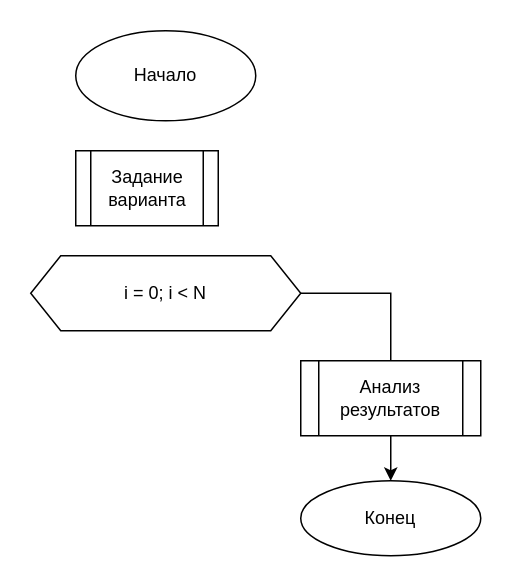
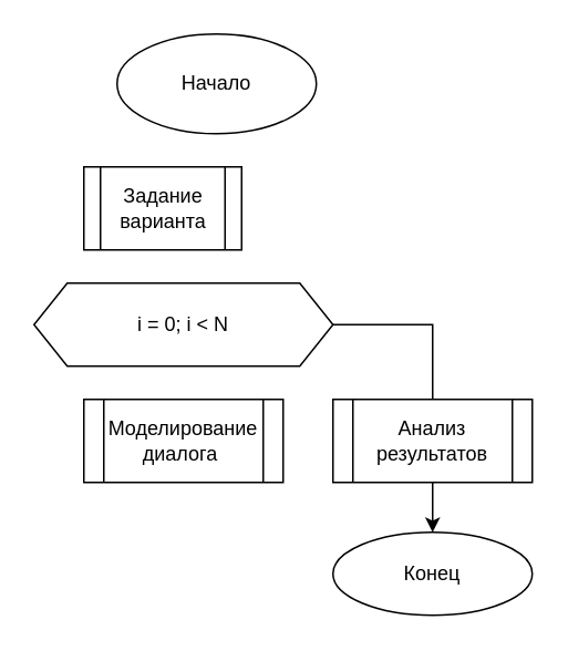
- <mxCell id="2" value="Начало" style="ellipse;whiteSpace=wrap;html=1;" vertex="1" parent="1"><mxGeometry x="50" y="20" width="120" height="60" as="geometry" /></mxCell>
+ <mxCell id="2" value="Начало" style="ellipse;whiteSpace=wrap;html=1;" vertex="1" parent="1"><mxGeometry x="70" y="20" width="120" height="60" as="geometry" /></mxCell>
+ <mxCell id="6" value="Моделирование диалога&amp;nbsp;" style="shape=process;whiteSpace=wrap;html=1;backgroundOutline=1;" vertex="1" parent="1"><mxGeometry x="50" y="240" width="120" height="50" as="geometry" /></mxCell>
